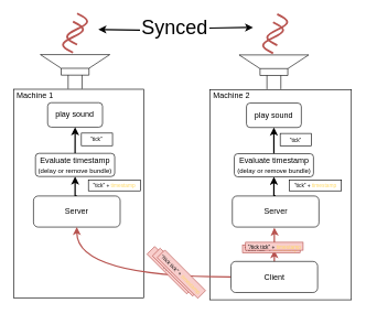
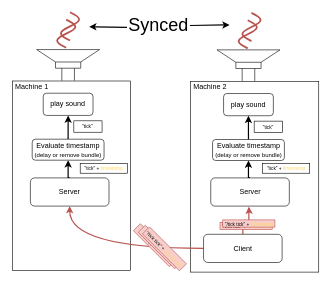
- <mxCell id="24" value="Client&lt;br style=&quot;border-color: var(--border-color);&quot;&gt;" style="rounded=1;whiteSpace=wrap;html=1;" vertex="1" parent="1"><mxGeometry x="348.56" y="395" width="131" height="47" as="geometry" /></mxCell>
+ <mxCell id="24" value="Client&lt;br style=&quot;border-color: var(--border-color);&quot;&gt;" style="rounded=1;whiteSpace=wrap;html=1;" vertex="1" parent="1"><mxGeometry x="338.56" y="390" width="131" height="47" as="geometry" /></mxCell>
